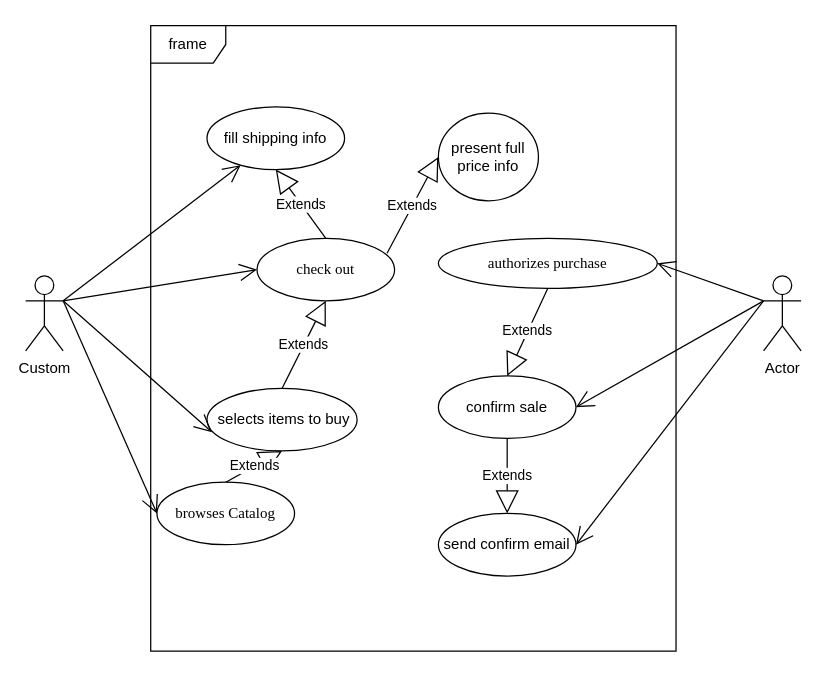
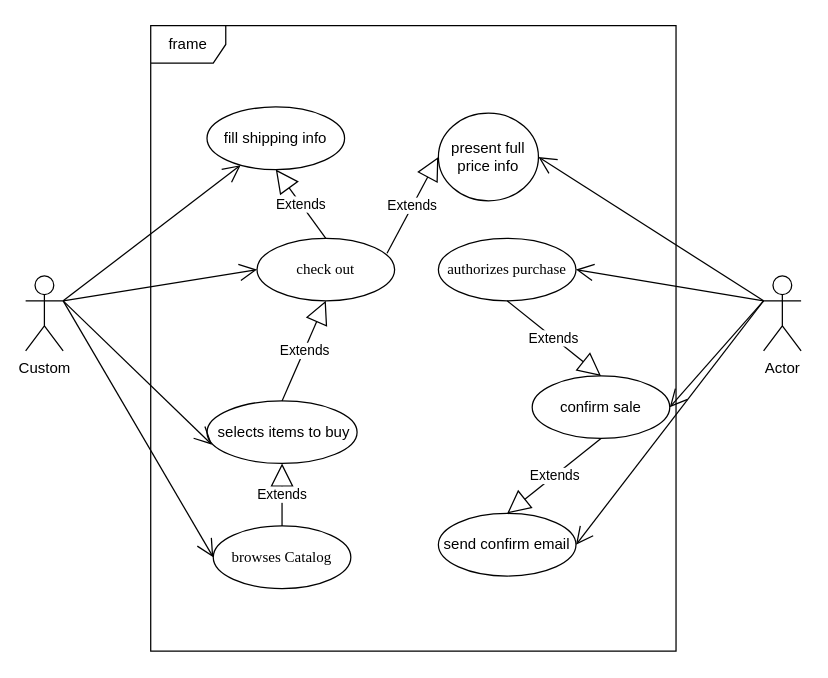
+ <mxCell id="17" value="" style="endArrow=open;endFill=1;endSize=12;html=1;rounded=0;exitX=0;exitY=0.333;exitDx=0;exitDy=0;exitPerimeter=0;entryX=1;entryY=0.5;entryDx=0;entryDy=0;" edge="1" parent="1" source="4" target="9"><mxGeometry width="160" relative="1" as="geometry"><mxPoint x="640" y="110" as="sourcePoint" /><mxPoint x="800" y="110" as="targetPoint" /></mxGeometry></mxCell>
- <mxCell id="10" value="&lt;p style=&quot;margin: 0px; font-variant-numeric: normal; font-variant-east-asian: normal; font-variant-alternates: normal; font-size-adjust: none; font-kerning: auto; font-optical-sizing: auto; font-feature-settings: normal; font-variation-settings: normal; font-variant-position: normal; font-stretch: normal; line-height: normal; font-family: &amp;quot;Times New Roman&amp;quot;; text-align: start;&quot; class=&quot;p1&quot;&gt;authorizes purchase&lt;/p&gt;" style="ellipse;whiteSpace=wrap;html=1;" vertex="1" parent="1"><mxGeometry x="350" y="190" width="175" height="40" as="geometry" /></mxCell>
+ <mxCell id="10" value="&lt;p style=&quot;margin: 0px; font-variant-numeric: normal; font-variant-east-asian: normal; font-variant-alternates: normal; font-size-adjust: none; font-kerning: auto; font-optical-sizing: auto; font-feature-settings: normal; font-variation-settings: normal; font-variant-position: normal; font-stretch: normal; line-height: normal; font-family: &amp;quot;Times New Roman&amp;quot;; text-align: start;&quot; class=&quot;p1&quot;&gt;authorizes purchase&lt;/p&gt;" style="ellipse;whiteSpace=wrap;html=1;" vertex="1" parent="1"><mxGeometry x="350" y="190" width="110" height="50" as="geometry" /></mxCell>
- <mxCell id="11" value="confirm sale" style="ellipse;whiteSpace=wrap;html=1;" vertex="1" parent="1"><mxGeometry x="350" y="300" width="110" height="50" as="geometry" /></mxCell>
+ <mxCell id="11" value="confirm sale" style="ellipse;whiteSpace=wrap;html=1;" vertex="1" parent="1"><mxGeometry x="425" y="300" width="110" height="50" as="geometry" /></mxCell>
- <mxCell id="6" value="&lt;p style=&quot;margin: 0px; font-variant-numeric: normal; font-variant-east-asian: normal; font-variant-alternates: normal; font-size-adjust: none; font-kerning: auto; font-optical-sizing: auto; font-feature-settings: normal; font-variation-settings: normal; font-variant-position: normal; font-stretch: normal; line-height: normal; font-family: &amp;quot;Times New Roman&amp;quot;; text-align: start;&quot; class=&quot;p1&quot;&gt;&lt;span style=&quot;font-family: Helvetica;&quot; class=&quot;Apple-converted-space&quot;&gt;&amp;nbsp;&lt;/span&gt;&lt;span style=&quot;font-family: Helvetica;&quot;&gt;selects items to buy&lt;/span&gt;&lt;br&gt;&lt;/p&gt;" style="ellipse;whiteSpace=wrap;html=1;" vertex="1" parent="1"><mxGeometry x="165" y="310" width="120" height="50" as="geometry" /></mxCell>
+ <mxCell id="6" value="&lt;p style=&quot;margin: 0px; font-variant-numeric: normal; font-variant-east-asian: normal; font-variant-alternates: normal; font-size-adjust: none; font-kerning: auto; font-optical-sizing: auto; font-feature-settings: normal; font-variation-settings: normal; font-variant-position: normal; font-stretch: normal; line-height: normal; font-family: &amp;quot;Times New Roman&amp;quot;; text-align: start;&quot; class=&quot;p1&quot;&gt;&lt;span style=&quot;font-family: Helvetica;&quot; class=&quot;Apple-converted-space&quot;&gt;&amp;nbsp;&lt;/span&gt;&lt;span style=&quot;font-family: Helvetica;&quot;&gt;selects items to buy&lt;/span&gt;&lt;br&gt;&lt;/p&gt;" style="ellipse;whiteSpace=wrap;html=1;" vertex="1" parent="1"><mxGeometry x="165" y="320" width="120" height="50" as="geometry" /></mxCell>
- <mxCell id="5" value="&lt;p style=&quot;margin: 0px; font-variant-numeric: normal; font-variant-east-asian: normal; font-variant-alternates: normal; font-size-adjust: none; font-kerning: auto; font-optical-sizing: auto; font-feature-settings: normal; font-variation-settings: normal; font-variant-position: normal; font-stretch: normal; line-height: normal; font-family: &amp;quot;Times New Roman&amp;quot;; text-align: start;&quot; class=&quot;p1&quot;&gt;browses Catalog&lt;/p&gt;" style="ellipse;whiteSpace=wrap;html=1;" vertex="1" parent="1"><mxGeometry x="125" y="385" width="110" height="50" as="geometry" /></mxCell>
+ <mxCell id="5" value="&lt;p style=&quot;margin: 0px; font-variant-numeric: normal; font-variant-east-asian: normal; font-variant-alternates: normal; font-size-adjust: none; font-kerning: auto; font-optical-sizing: auto; font-feature-settings: normal; font-variation-settings: normal; font-variant-position: normal; font-stretch: normal; line-height: normal; font-family: &amp;quot;Times New Roman&amp;quot;; text-align: start;&quot; class=&quot;p1&quot;&gt;browses Catalog&lt;/p&gt;" style="ellipse;whiteSpace=wrap;html=1;" vertex="1" parent="1"><mxGeometry x="170" y="420" width="110" height="50" as="geometry" /></mxCell>
